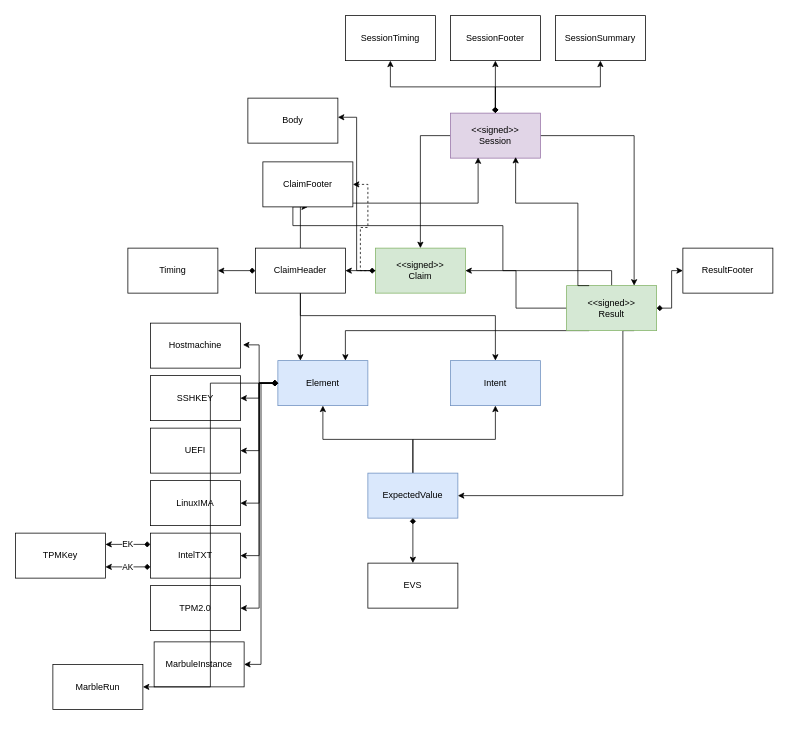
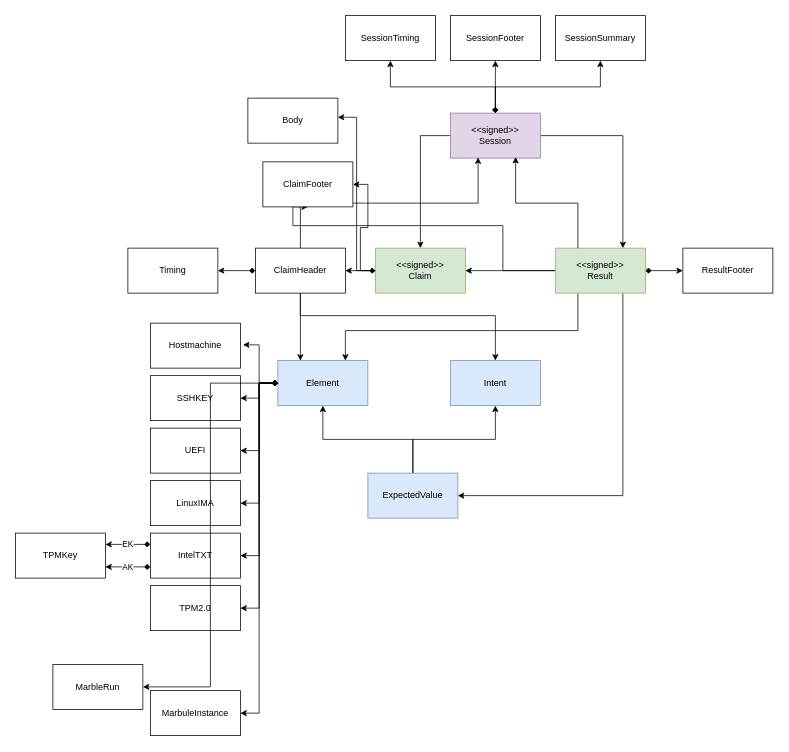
- <mxCell id="19" style="edgeStyle=orthogonalEdgeStyle;rounded=0;orthogonalLoop=1;jettySize=auto;html=1;entryX=1;entryY=0.5;entryDx=0;entryDy=0;dashed=1;" edge="1" parent="1" source="20" target="46"><mxGeometry relative="1" as="geometry" /></mxCell>
+ <mxCell id="19" style="edgeStyle=orthogonalEdgeStyle;rounded=0;orthogonalLoop=1;jettySize=auto;html=1;entryX=1;entryY=0.5;entryDx=0;entryDy=0;" edge="1" parent="1" source="20" target="46"><mxGeometry relative="1" as="geometry" /></mxCell>
- <mxCell id="26" value="&amp;lt;&amp;lt;signed&amp;gt;&amp;gt;&lt;br&gt;&lt;div&gt;Result&lt;/div&gt;" style="rounded=0;whiteSpace=wrap;html=1;fillColor=#d5e8d4;strokeColor=#82b366;" vertex="1" parent="1"><mxGeometry x="755" y="380" width="120" height="60" as="geometry" /></mxCell>
+ <mxCell id="26" value="&amp;lt;&amp;lt;signed&amp;gt;&amp;gt;&lt;br&gt;&lt;div&gt;Result&lt;/div&gt;" style="rounded=0;whiteSpace=wrap;html=1;fillColor=#d5e8d4;strokeColor=#82b366;" vertex="1" parent="1"><mxGeometry x="740" y="330" width="120" height="60" as="geometry" /></mxCell>
- <mxCell id="40" value="" style="edgeStyle=orthogonalEdgeStyle;rounded=0;orthogonalLoop=1;jettySize=auto;html=1;exitX=0.5;exitY=1;exitDx=0;exitDy=0;startArrow=diamond;startFill=1;" edge="1" parent="1" source="16" target="17"><mxGeometry relative="1" as="geometry"><mxPoint x="210" y="735" as="sourcePoint" /><mxPoint x="150" y="735" as="targetPoint" /></mxGeometry></mxCell>
- <mxCell id="17" value="&lt;div&gt;EVS&lt;/div&gt;" style="rounded=0;whiteSpace=wrap;html=1;" vertex="1" parent="1"><mxGeometry x="490" y="750" width="120" height="60" as="geometry" /></mxCell>
- <mxCell id="12" value="MarbuleInstance" style="rounded=0;whiteSpace=wrap;html=1;" vertex="1" parent="1"><mxGeometry x="205" y="855" width="120" height="60" as="geometry" /></mxCell>
+ <mxCell id="12" value="MarbuleInstance" style="rounded=0;whiteSpace=wrap;html=1;" vertex="1" parent="1"><mxGeometry x="200" y="920" width="120" height="60" as="geometry" /></mxCell>
